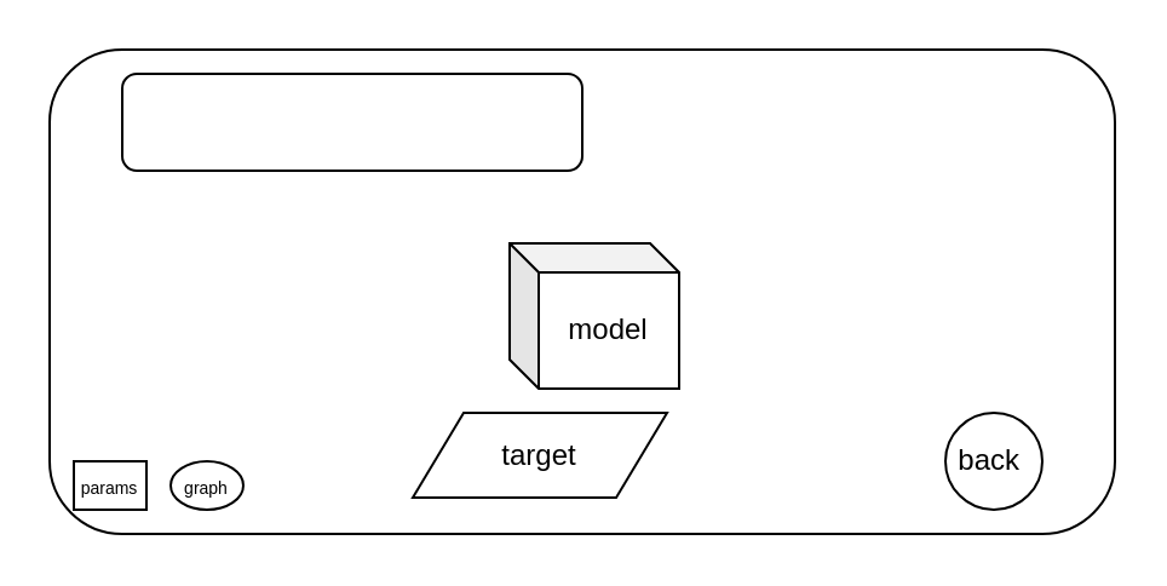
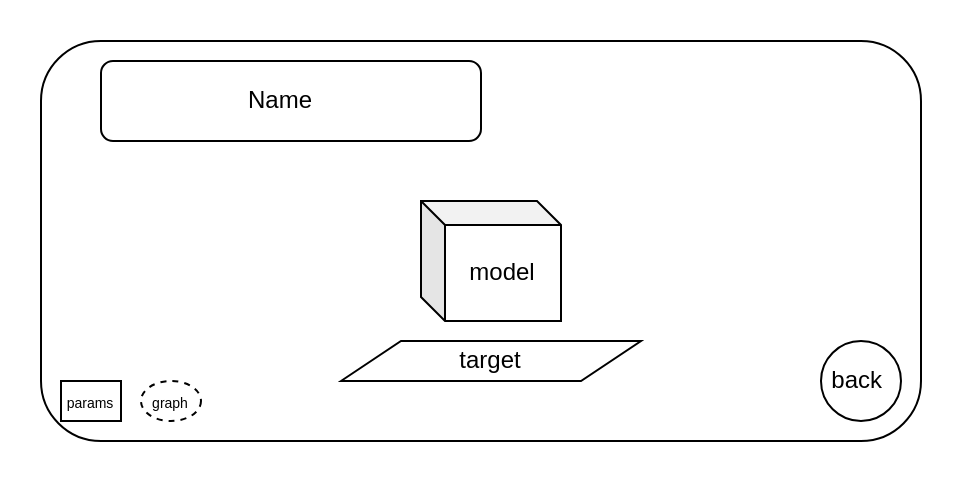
+ <mxCell id="5" value="Name" style="text;html=1;strokeColor=none;fillColor=none;align=center;verticalAlign=middle;whiteSpace=wrap;rounded=0;" vertex="1" parent="3"><mxGeometry x="20" y="10" width="140" height="20" as="geometry" /></mxCell>
- <mxCell id="6" value="target" style="shape=parallelogram;perimeter=parallelogramPerimeter;whiteSpace=wrap;html=1;" vertex="1" parent="1"><mxGeometry x="170" y="170" width="105" height="35" as="geometry" /></mxCell>
+ <mxCell id="6" value="target" style="shape=parallelogram;perimeter=parallelogramPerimeter;whiteSpace=wrap;html=1;" vertex="1" parent="1"><mxGeometry x="170" y="170" width="150" height="20" as="geometry" /></mxCell>
- <mxCell id="9" value="back&amp;nbsp;" style="ellipse;whiteSpace=wrap;html=1;" vertex="1" parent="1"><mxGeometry x="390" y="170" width="40" height="40" as="geometry" /></mxCell>
+ <mxCell id="9" value="back&amp;nbsp;" style="ellipse;whiteSpace=wrap;html=1;" vertex="1" parent="1"><mxGeometry x="410" y="170" width="40" height="40" as="geometry" /></mxCell>
- <mxCell id="10" value="&lt;font style=&quot;font-size: 7px&quot;&gt;graph&lt;/font&gt;" style="ellipse;whiteSpace=wrap;html=1;" vertex="1" parent="1"><mxGeometry x="70" y="190" width="30" height="20" as="geometry" /></mxCell>
+ <mxCell id="10" value="&lt;font style=&quot;font-size: 7px&quot;&gt;graph&lt;/font&gt;" style="ellipse;whiteSpace=wrap;html=1;dashed=1;" vertex="1" parent="1"><mxGeometry x="70" y="190" width="30" height="20" as="geometry" /></mxCell>
